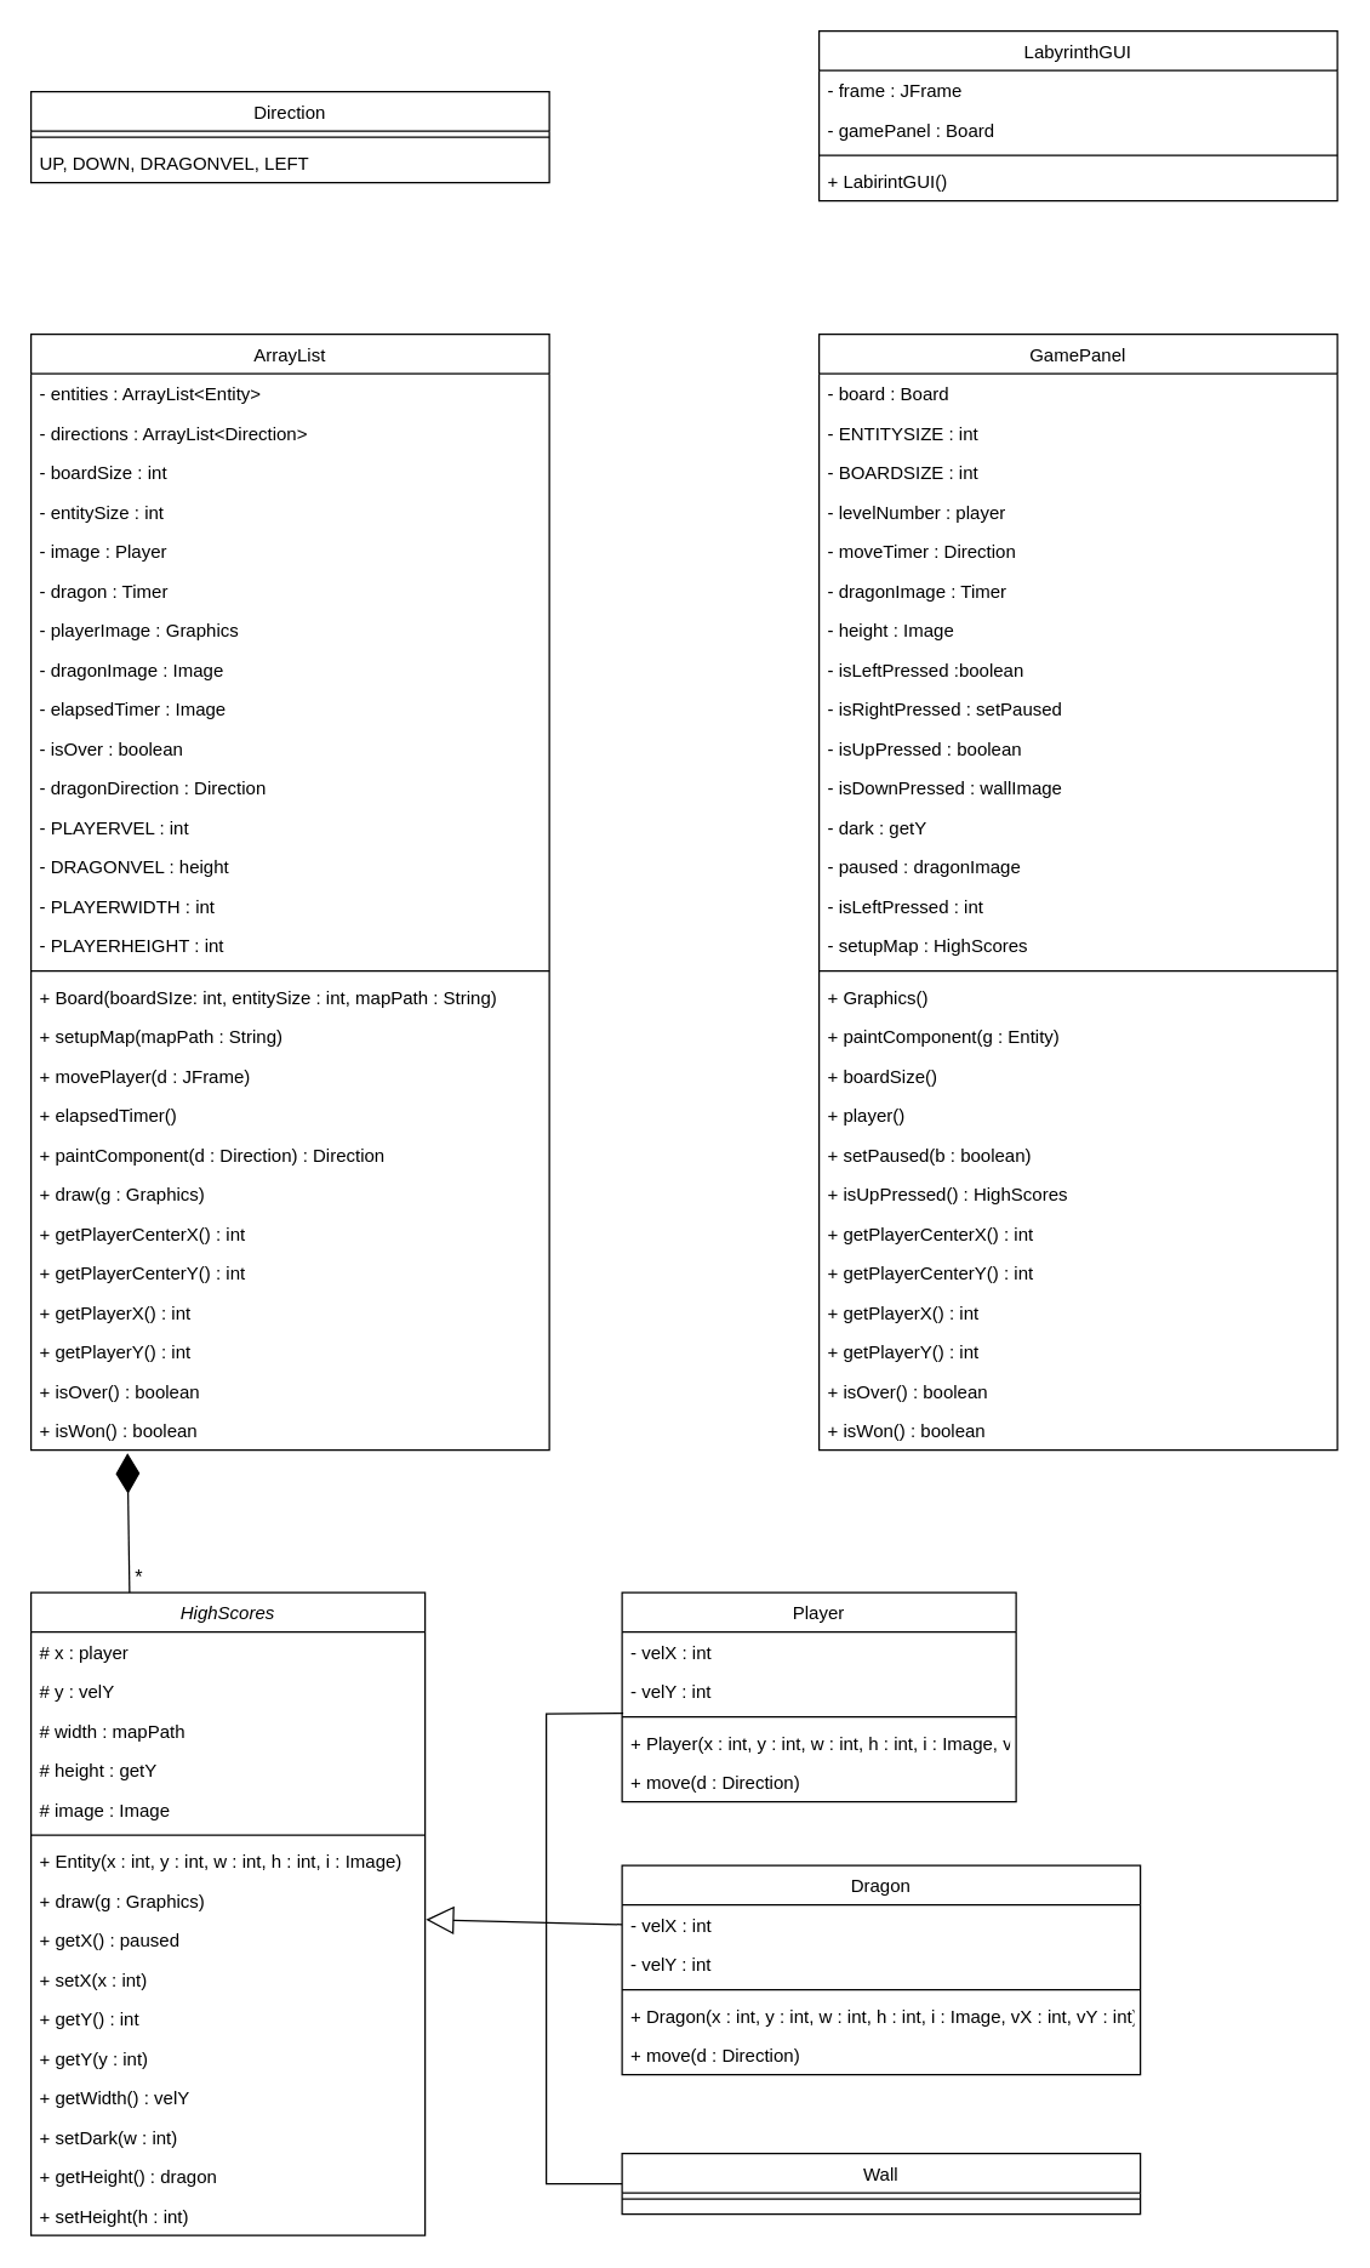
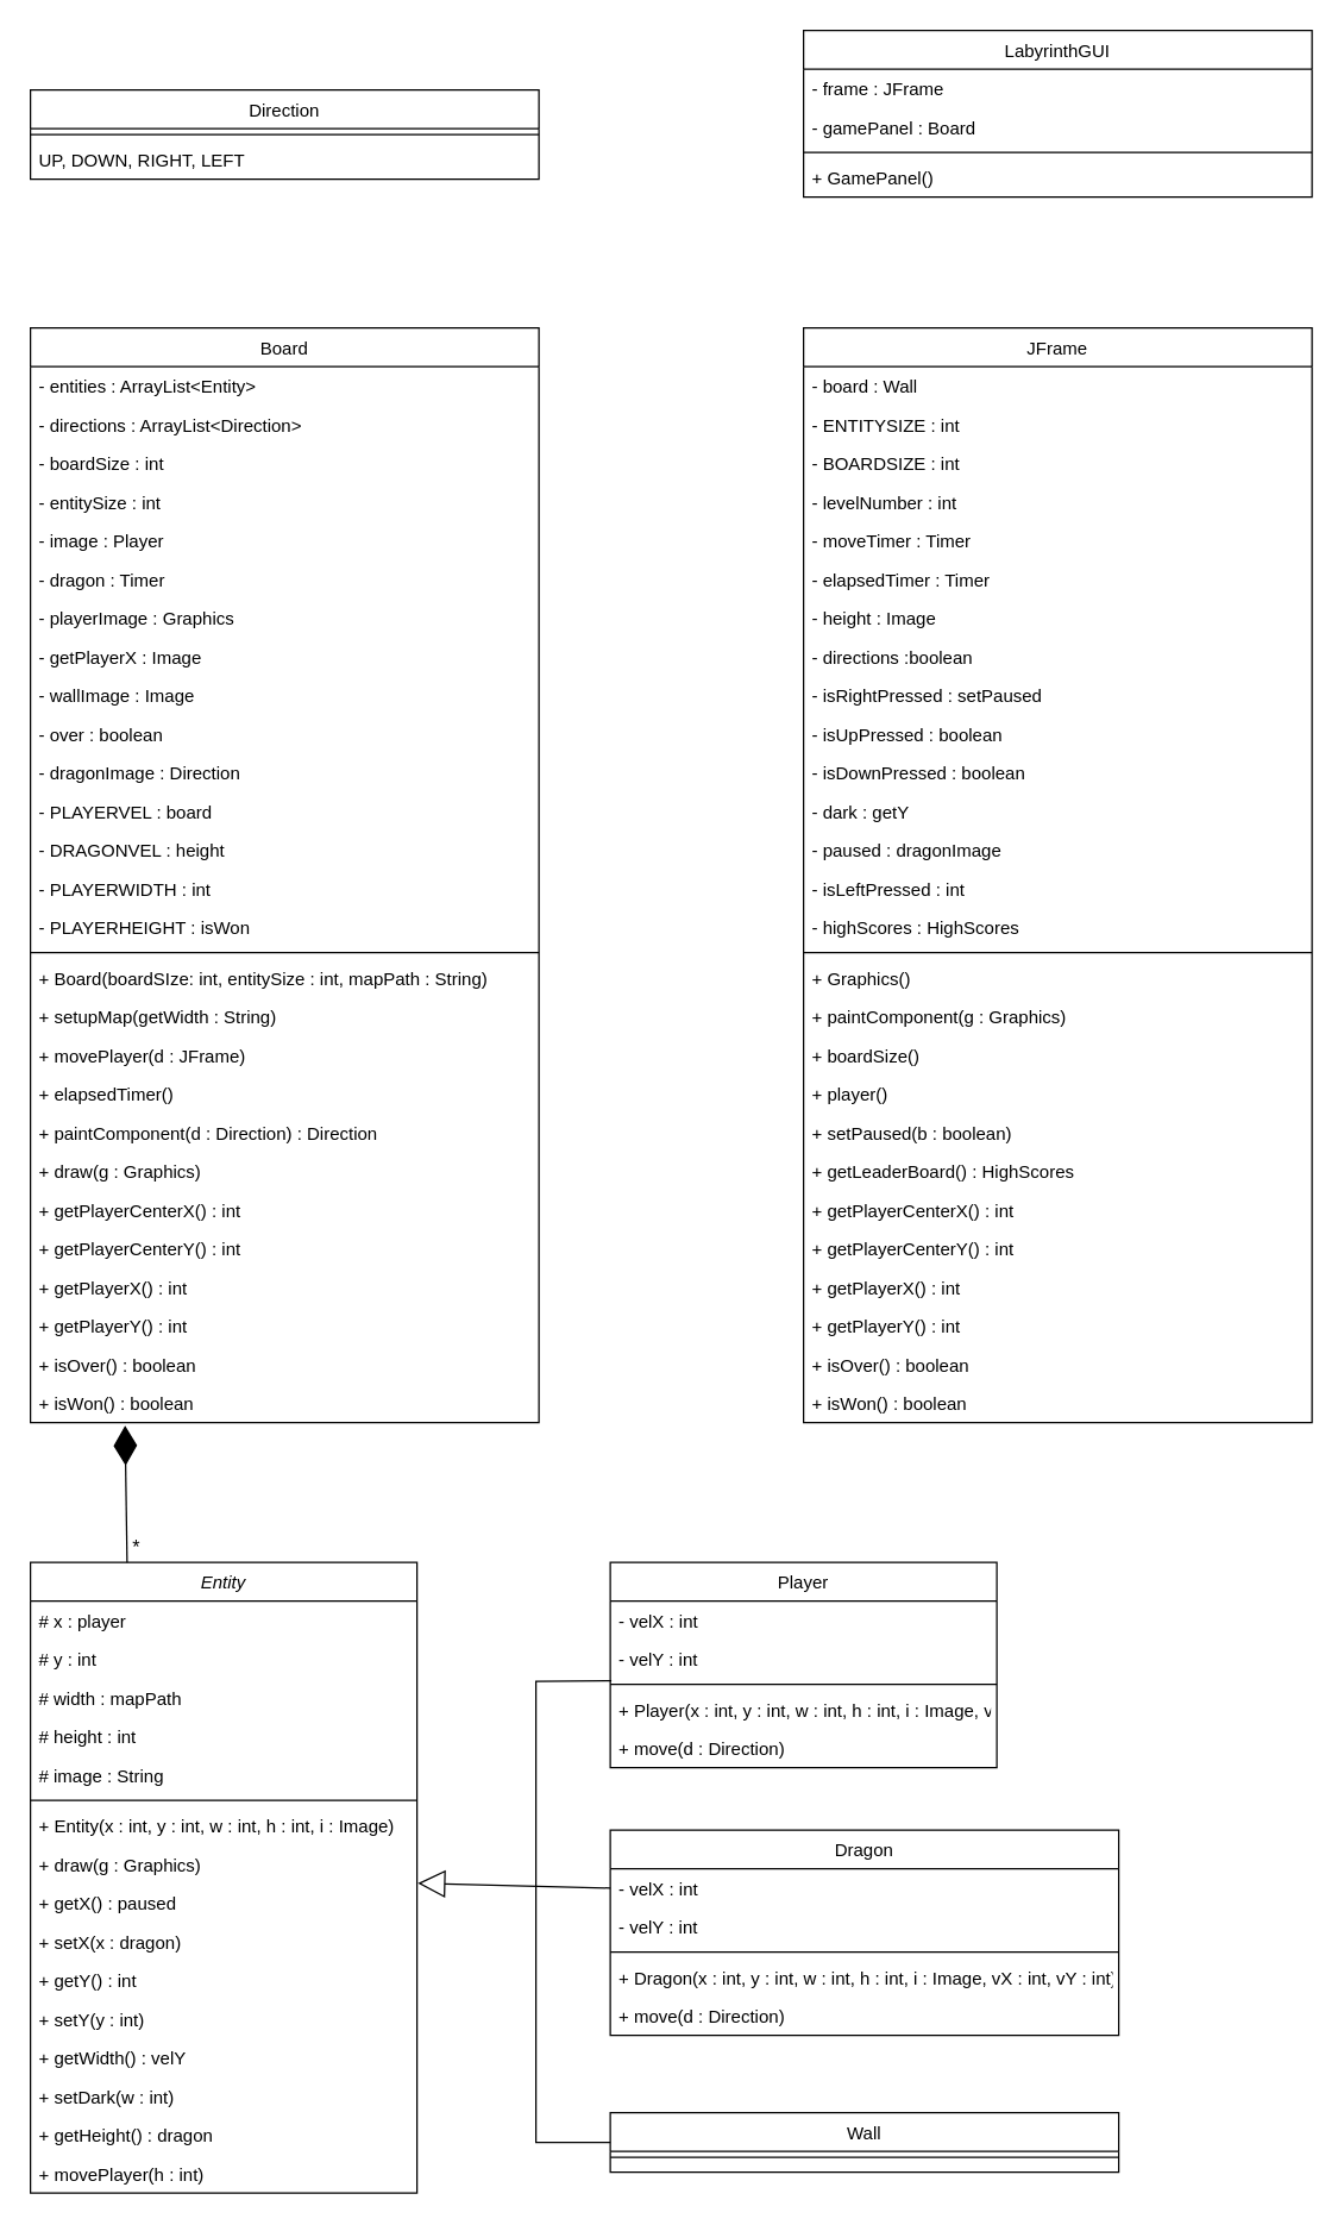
- <mxCell id="87" value="UP, DOWN, DRAGONVEL, LEFT" style="text;align=left;verticalAlign=top;spacingLeft=4;spacingRight=4;overflow=hidden;rotatable=0;points=[[0,0.5],[1,0.5]];portConstraint=eastwest;" vertex="1" parent="85"><mxGeometry y="34" width="342" height="26" as="geometry" /></mxCell>
+ <mxCell id="87" value="UP, DOWN, RIGHT, LEFT" style="text;align=left;verticalAlign=top;spacingLeft=4;spacingRight=4;overflow=hidden;rotatable=0;points=[[0,0.5],[1,0.5]];portConstraint=eastwest;" vertex="1" parent="85"><mxGeometry y="34" width="342" height="26" as="geometry" /></mxCell>
- <mxCell id="92" value="+ LabirintGUI()" style="text;align=left;verticalAlign=top;spacingLeft=4;spacingRight=4;overflow=hidden;rotatable=0;points=[[0,0.5],[1,0.5]];portConstraint=eastwest;" vertex="1" parent="88"><mxGeometry y="86" width="342" height="26" as="geometry" /></mxCell>
+ <mxCell id="92" value="+ GamePanel()" style="text;align=left;verticalAlign=top;spacingLeft=4;spacingRight=4;overflow=hidden;rotatable=0;points=[[0,0.5],[1,0.5]];portConstraint=eastwest;" vertex="1" parent="88"><mxGeometry y="86" width="342" height="26" as="geometry" /></mxCell>
- <mxCell id="27" value="ArrayList" style="swimlane;fontStyle=0;align=center;verticalAlign=top;childLayout=stackLayout;horizontal=1;startSize=26;horizontalStack=0;resizeParent=1;resizeLast=0;collapsible=1;marginBottom=0;rounded=0;shadow=0;strokeWidth=1;" vertex="1" parent="1"><mxGeometry x="20" y="220" width="342" height="736" as="geometry"><mxRectangle x="550" y="140" width="160" height="26" as="alternateBounds" /></mxGeometry></mxCell>
+ <mxCell id="27" value="Board" style="swimlane;fontStyle=0;align=center;verticalAlign=top;childLayout=stackLayout;horizontal=1;startSize=26;horizontalStack=0;resizeParent=1;resizeLast=0;collapsible=1;marginBottom=0;rounded=0;shadow=0;strokeWidth=1;" vertex="1" parent="1"><mxGeometry x="20" y="220" width="342" height="736" as="geometry"><mxRectangle x="550" y="140" width="160" height="26" as="alternateBounds" /></mxGeometry></mxCell>
- <mxCell id="56" value="GamePanel" style="swimlane;fontStyle=0;align=center;verticalAlign=top;childLayout=stackLayout;horizontal=1;startSize=26;horizontalStack=0;resizeParent=1;resizeLast=0;collapsible=1;marginBottom=0;rounded=0;shadow=0;strokeWidth=1;" vertex="1" parent="1"><mxGeometry x="540" y="220" width="342" height="736" as="geometry"><mxRectangle x="550" y="140" width="160" height="26" as="alternateBounds" /></mxGeometry></mxCell>
+ <mxCell id="56" value="JFrame" style="swimlane;fontStyle=0;align=center;verticalAlign=top;childLayout=stackLayout;horizontal=1;startSize=26;horizontalStack=0;resizeParent=1;resizeLast=0;collapsible=1;marginBottom=0;rounded=0;shadow=0;strokeWidth=1;" vertex="1" parent="1"><mxGeometry x="540" y="220" width="342" height="736" as="geometry"><mxRectangle x="550" y="140" width="160" height="26" as="alternateBounds" /></mxGeometry></mxCell>
- <mxCell id="57" value="- board : Board" style="text;align=left;verticalAlign=top;spacingLeft=4;spacingRight=4;overflow=hidden;rotatable=0;points=[[0,0.5],[1,0.5]];portConstraint=eastwest;" vertex="1" parent="56"><mxGeometry y="26" width="342" height="26" as="geometry" /></mxCell>
+ <mxCell id="57" value="- board : Wall" style="text;align=left;verticalAlign=top;spacingLeft=4;spacingRight=4;overflow=hidden;rotatable=0;points=[[0,0.5],[1,0.5]];portConstraint=eastwest;" vertex="1" parent="56"><mxGeometry y="26" width="342" height="26" as="geometry" /></mxCell>
- <mxCell id="60" value="- levelNumber : player" style="text;align=left;verticalAlign=top;spacingLeft=4;spacingRight=4;overflow=hidden;rotatable=0;points=[[0,0.5],[1,0.5]];portConstraint=eastwest;" vertex="1" parent="56"><mxGeometry y="104" width="342" height="26" as="geometry" /></mxCell>
+ <mxCell id="60" value="- levelNumber : int" style="text;align=left;verticalAlign=top;spacingLeft=4;spacingRight=4;overflow=hidden;rotatable=0;points=[[0,0.5],[1,0.5]];portConstraint=eastwest;" vertex="1" parent="56"><mxGeometry y="104" width="342" height="26" as="geometry" /></mxCell>
- <mxCell id="61" value="- moveTimer : Direction" style="text;align=left;verticalAlign=top;spacingLeft=4;spacingRight=4;overflow=hidden;rotatable=0;points=[[0,0.5],[1,0.5]];portConstraint=eastwest;" vertex="1" parent="56"><mxGeometry y="130" width="342" height="26" as="geometry" /></mxCell>
+ <mxCell id="61" value="- moveTimer : Timer" style="text;align=left;verticalAlign=top;spacingLeft=4;spacingRight=4;overflow=hidden;rotatable=0;points=[[0,0.5],[1,0.5]];portConstraint=eastwest;" vertex="1" parent="56"><mxGeometry y="130" width="342" height="26" as="geometry" /></mxCell>
- <mxCell id="62" value="- dragonImage : Timer" style="text;align=left;verticalAlign=top;spacingLeft=4;spacingRight=4;overflow=hidden;rotatable=0;points=[[0,0.5],[1,0.5]];portConstraint=eastwest;" vertex="1" parent="56"><mxGeometry y="156" width="342" height="26" as="geometry" /></mxCell>
+ <mxCell id="62" value="- elapsedTimer : Timer" style="text;align=left;verticalAlign=top;spacingLeft=4;spacingRight=4;overflow=hidden;rotatable=0;points=[[0,0.5],[1,0.5]];portConstraint=eastwest;" vertex="1" parent="56"><mxGeometry y="156" width="342" height="26" as="geometry" /></mxCell>
- <mxCell id="35" value="- dragonImage : Image" style="text;align=left;verticalAlign=top;spacingLeft=4;spacingRight=4;overflow=hidden;rotatable=0;points=[[0,0.5],[1,0.5]];portConstraint=eastwest;" vertex="1" parent="27"><mxGeometry y="208" width="342" height="26" as="geometry" /></mxCell>
+ <mxCell id="35" value="- getPlayerX : Image" style="text;align=left;verticalAlign=top;spacingLeft=4;spacingRight=4;overflow=hidden;rotatable=0;points=[[0,0.5],[1,0.5]];portConstraint=eastwest;" vertex="1" parent="27"><mxGeometry y="208" width="342" height="26" as="geometry" /></mxCell>
- <mxCell id="64" value="- isLeftPressed :boolean" style="text;align=left;verticalAlign=top;spacingLeft=4;spacingRight=4;overflow=hidden;rotatable=0;points=[[0,0.5],[1,0.5]];portConstraint=eastwest;" vertex="1" parent="56"><mxGeometry y="208" width="342" height="26" as="geometry" /></mxCell>
+ <mxCell id="64" value="- directions :boolean" style="text;align=left;verticalAlign=top;spacingLeft=4;spacingRight=4;overflow=hidden;rotatable=0;points=[[0,0.5],[1,0.5]];portConstraint=eastwest;" vertex="1" parent="56"><mxGeometry y="208" width="342" height="26" as="geometry" /></mxCell>
- <mxCell id="36" value="- elapsedTimer : Image" style="text;align=left;verticalAlign=top;spacingLeft=4;spacingRight=4;overflow=hidden;rotatable=0;points=[[0,0.5],[1,0.5]];portConstraint=eastwest;" vertex="1" parent="27"><mxGeometry y="234" width="342" height="26" as="geometry" /></mxCell>
+ <mxCell id="36" value="- wallImage : Image" style="text;align=left;verticalAlign=top;spacingLeft=4;spacingRight=4;overflow=hidden;rotatable=0;points=[[0,0.5],[1,0.5]];portConstraint=eastwest;" vertex="1" parent="27"><mxGeometry y="234" width="342" height="26" as="geometry" /></mxCell>
- <mxCell id="37" value="- isOver : boolean" style="text;align=left;verticalAlign=top;spacingLeft=4;spacingRight=4;overflow=hidden;rotatable=0;points=[[0,0.5],[1,0.5]];portConstraint=eastwest;" vertex="1" parent="27"><mxGeometry y="260" width="342" height="26" as="geometry" /></mxCell>
+ <mxCell id="37" value="- over : boolean" style="text;align=left;verticalAlign=top;spacingLeft=4;spacingRight=4;overflow=hidden;rotatable=0;points=[[0,0.5],[1,0.5]];portConstraint=eastwest;" vertex="1" parent="27"><mxGeometry y="260" width="342" height="26" as="geometry" /></mxCell>
- <mxCell id="38" value="- dragonDirection : Direction" style="text;align=left;verticalAlign=top;spacingLeft=4;spacingRight=4;overflow=hidden;rotatable=0;points=[[0,0.5],[1,0.5]];portConstraint=eastwest;" vertex="1" parent="27"><mxGeometry y="286" width="342" height="26" as="geometry" /></mxCell>
+ <mxCell id="38" value="- dragonImage : Direction" style="text;align=left;verticalAlign=top;spacingLeft=4;spacingRight=4;overflow=hidden;rotatable=0;points=[[0,0.5],[1,0.5]];portConstraint=eastwest;" vertex="1" parent="27"><mxGeometry y="286" width="342" height="26" as="geometry" /></mxCell>
- <mxCell id="67" value="- isDownPressed : wallImage" style="text;align=left;verticalAlign=top;spacingLeft=4;spacingRight=4;overflow=hidden;rotatable=0;points=[[0,0.5],[1,0.5]];portConstraint=eastwest;" vertex="1" parent="56"><mxGeometry y="286" width="342" height="26" as="geometry" /></mxCell>
+ <mxCell id="67" value="- isDownPressed : boolean" style="text;align=left;verticalAlign=top;spacingLeft=4;spacingRight=4;overflow=hidden;rotatable=0;points=[[0,0.5],[1,0.5]];portConstraint=eastwest;" vertex="1" parent="56"><mxGeometry y="286" width="342" height="26" as="geometry" /></mxCell>
- <mxCell id="39" value="- PLAYERVEL : int" style="text;align=left;verticalAlign=top;spacingLeft=4;spacingRight=4;overflow=hidden;rotatable=0;points=[[0,0.5],[1,0.5]];portConstraint=eastwest;" vertex="1" parent="27"><mxGeometry y="312" width="342" height="26" as="geometry" /></mxCell>
+ <mxCell id="39" value="- PLAYERVEL : board" style="text;align=left;verticalAlign=top;spacingLeft=4;spacingRight=4;overflow=hidden;rotatable=0;points=[[0,0.5],[1,0.5]];portConstraint=eastwest;" vertex="1" parent="27"><mxGeometry y="312" width="342" height="26" as="geometry" /></mxCell>
- <mxCell id="42" value="- PLAYERHEIGHT : int" style="text;align=left;verticalAlign=top;spacingLeft=4;spacingRight=4;overflow=hidden;rotatable=0;points=[[0,0.5],[1,0.5]];portConstraint=eastwest;" vertex="1" parent="27"><mxGeometry y="390" width="342" height="26" as="geometry" /></mxCell>
+ <mxCell id="42" value="- PLAYERHEIGHT : isWon" style="text;align=left;verticalAlign=top;spacingLeft=4;spacingRight=4;overflow=hidden;rotatable=0;points=[[0,0.5],[1,0.5]];portConstraint=eastwest;" vertex="1" parent="27"><mxGeometry y="390" width="342" height="26" as="geometry" /></mxCell>
- <mxCell id="71" value="- setupMap : HighScores" style="text;align=left;verticalAlign=top;spacingLeft=4;spacingRight=4;overflow=hidden;rotatable=0;points=[[0,0.5],[1,0.5]];portConstraint=eastwest;" vertex="1" parent="56"><mxGeometry y="390" width="342" height="26" as="geometry" /></mxCell>
+ <mxCell id="71" value="- highScores : HighScores" style="text;align=left;verticalAlign=top;spacingLeft=4;spacingRight=4;overflow=hidden;rotatable=0;points=[[0,0.5],[1,0.5]];portConstraint=eastwest;" vertex="1" parent="56"><mxGeometry y="390" width="342" height="26" as="geometry" /></mxCell>
- <mxCell id="45" value="+ setupMap(mapPath : String)" style="text;align=left;verticalAlign=top;spacingLeft=4;spacingRight=4;overflow=hidden;rotatable=0;points=[[0,0.5],[1,0.5]];portConstraint=eastwest;" vertex="1" parent="27"><mxGeometry y="450" width="342" height="26" as="geometry" /></mxCell>
+ <mxCell id="45" value="+ setupMap(getWidth : String)" style="text;align=left;verticalAlign=top;spacingLeft=4;spacingRight=4;overflow=hidden;rotatable=0;points=[[0,0.5],[1,0.5]];portConstraint=eastwest;" vertex="1" parent="27"><mxGeometry y="450" width="342" height="26" as="geometry" /></mxCell>
- <mxCell id="74" value="+ paintComponent(g : Entity)" style="text;align=left;verticalAlign=top;spacingLeft=4;spacingRight=4;overflow=hidden;rotatable=0;points=[[0,0.5],[1,0.5]];portConstraint=eastwest;" vertex="1" parent="56"><mxGeometry y="450" width="342" height="26" as="geometry" /></mxCell>
+ <mxCell id="74" value="+ paintComponent(g : Graphics)" style="text;align=left;verticalAlign=top;spacingLeft=4;spacingRight=4;overflow=hidden;rotatable=0;points=[[0,0.5],[1,0.5]];portConstraint=eastwest;" vertex="1" parent="56"><mxGeometry y="450" width="342" height="26" as="geometry" /></mxCell>
- <mxCell id="78" value="+ isUpPressed() : HighScores" style="text;align=left;verticalAlign=top;spacingLeft=4;spacingRight=4;overflow=hidden;rotatable=0;points=[[0,0.5],[1,0.5]];portConstraint=eastwest;" vertex="1" parent="56"><mxGeometry y="554" width="342" height="26" as="geometry" /></mxCell>
+ <mxCell id="78" value="+ getLeaderBoard() : HighScores" style="text;align=left;verticalAlign=top;spacingLeft=4;spacingRight=4;overflow=hidden;rotatable=0;points=[[0,0.5],[1,0.5]];portConstraint=eastwest;" vertex="1" parent="56"><mxGeometry y="554" width="342" height="26" as="geometry" /></mxCell>
- <mxCell id="2" value="HighScores" style="swimlane;fontStyle=2;align=center;verticalAlign=top;childLayout=stackLayout;horizontal=1;startSize=26;horizontalStack=0;resizeParent=1;resizeLast=0;collapsible=1;marginBottom=0;rounded=0;shadow=0;strokeWidth=1;" parent="1" vertex="1"><mxGeometry x="20" y="1050" width="260" height="424" as="geometry"><mxRectangle x="230" y="140" width="160" height="26" as="alternateBounds" /></mxGeometry></mxCell>
+ <mxCell id="2" value="Entity" style="swimlane;fontStyle=2;align=center;verticalAlign=top;childLayout=stackLayout;horizontal=1;startSize=26;horizontalStack=0;resizeParent=1;resizeLast=0;collapsible=1;marginBottom=0;rounded=0;shadow=0;strokeWidth=1;" parent="1" vertex="1"><mxGeometry x="20" y="1050" width="260" height="424" as="geometry"><mxRectangle x="230" y="140" width="160" height="26" as="alternateBounds" /></mxGeometry></mxCell>
- <mxCell id="4" value="# y : velY" style="text;align=left;verticalAlign=top;spacingLeft=4;spacingRight=4;overflow=hidden;rotatable=0;points=[[0,0.5],[1,0.5]];portConstraint=eastwest;" vertex="1" parent="2"><mxGeometry y="52" width="260" height="26" as="geometry" /></mxCell>
+ <mxCell id="4" value="# y : int" style="text;align=left;verticalAlign=top;spacingLeft=4;spacingRight=4;overflow=hidden;rotatable=0;points=[[0,0.5],[1,0.5]];portConstraint=eastwest;" vertex="1" parent="2"><mxGeometry y="52" width="260" height="26" as="geometry" /></mxCell>
- <mxCell id="6" value="# height : getY" style="text;align=left;verticalAlign=top;spacingLeft=4;spacingRight=4;overflow=hidden;rotatable=0;points=[[0,0.5],[1,0.5]];portConstraint=eastwest;" vertex="1" parent="2"><mxGeometry y="104" width="260" height="26" as="geometry" /></mxCell>
+ <mxCell id="6" value="# height : int" style="text;align=left;verticalAlign=top;spacingLeft=4;spacingRight=4;overflow=hidden;rotatable=0;points=[[0,0.5],[1,0.5]];portConstraint=eastwest;" vertex="1" parent="2"><mxGeometry y="104" width="260" height="26" as="geometry" /></mxCell>
- <mxCell id="7" value="# image : Image" style="text;align=left;verticalAlign=top;spacingLeft=4;spacingRight=4;overflow=hidden;rotatable=0;points=[[0,0.5],[1,0.5]];portConstraint=eastwest;" vertex="1" parent="2"><mxGeometry y="130" width="260" height="26" as="geometry" /></mxCell>
+ <mxCell id="7" value="# image : String" style="text;align=left;verticalAlign=top;spacingLeft=4;spacingRight=4;overflow=hidden;rotatable=0;points=[[0,0.5],[1,0.5]];portConstraint=eastwest;" vertex="1" parent="2"><mxGeometry y="130" width="260" height="26" as="geometry" /></mxCell>
- <mxCell id="12" value="+ setX(x : int)" style="text;align=left;verticalAlign=top;spacingLeft=4;spacingRight=4;overflow=hidden;rotatable=0;points=[[0,0.5],[1,0.5]];portConstraint=eastwest;" vertex="1" parent="2"><mxGeometry y="242" width="260" height="26" as="geometry" /></mxCell>
+ <mxCell id="12" value="+ setX(x : dragon)" style="text;align=left;verticalAlign=top;spacingLeft=4;spacingRight=4;overflow=hidden;rotatable=0;points=[[0,0.5],[1,0.5]];portConstraint=eastwest;" vertex="1" parent="2"><mxGeometry y="242" width="260" height="26" as="geometry" /></mxCell>
- <mxCell id="14" value="+ getY(y : int)" style="text;align=left;verticalAlign=top;spacingLeft=4;spacingRight=4;overflow=hidden;rotatable=0;points=[[0,0.5],[1,0.5]];portConstraint=eastwest;" vertex="1" parent="2"><mxGeometry y="294" width="260" height="26" as="geometry" /></mxCell>
+ <mxCell id="14" value="+ setY(y : int)" style="text;align=left;verticalAlign=top;spacingLeft=4;spacingRight=4;overflow=hidden;rotatable=0;points=[[0,0.5],[1,0.5]];portConstraint=eastwest;" vertex="1" parent="2"><mxGeometry y="294" width="260" height="26" as="geometry" /></mxCell>
- <mxCell id="18" value="+ setHeight(h : int)" style="text;align=left;verticalAlign=top;spacingLeft=4;spacingRight=4;overflow=hidden;rotatable=0;points=[[0,0.5],[1,0.5]];portConstraint=eastwest;" vertex="1" parent="2"><mxGeometry y="398" width="260" height="26" as="geometry" /></mxCell>
+ <mxCell id="18" value="+ movePlayer(h : int)" style="text;align=left;verticalAlign=top;spacingLeft=4;spacingRight=4;overflow=hidden;rotatable=0;points=[[0,0.5],[1,0.5]];portConstraint=eastwest;" vertex="1" parent="2"><mxGeometry y="398" width="260" height="26" as="geometry" /></mxCell>
